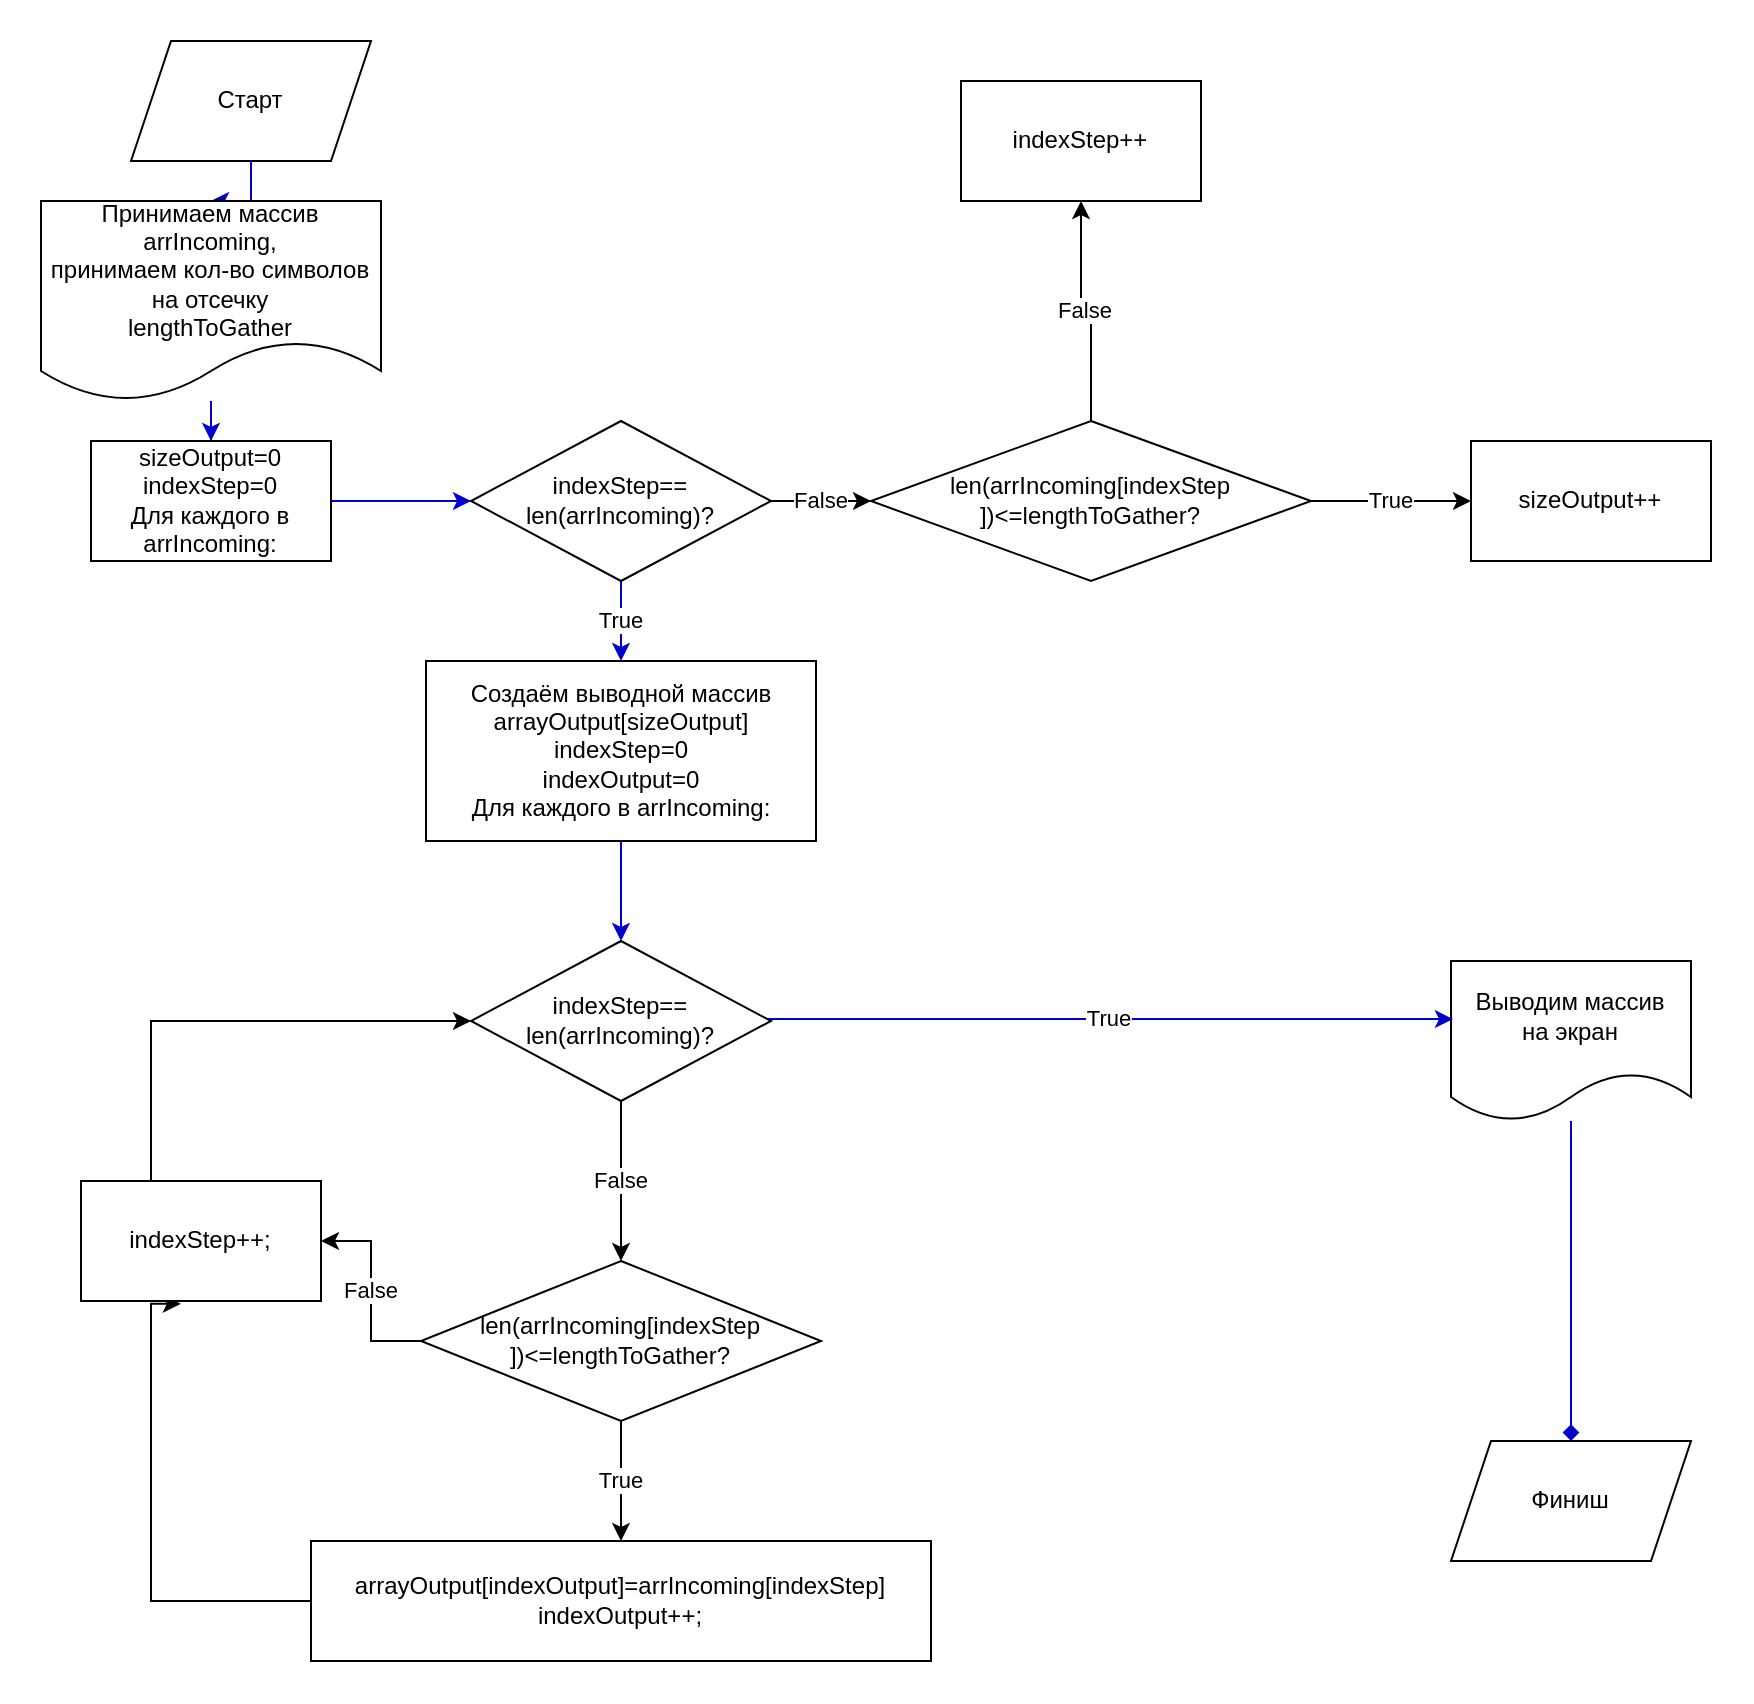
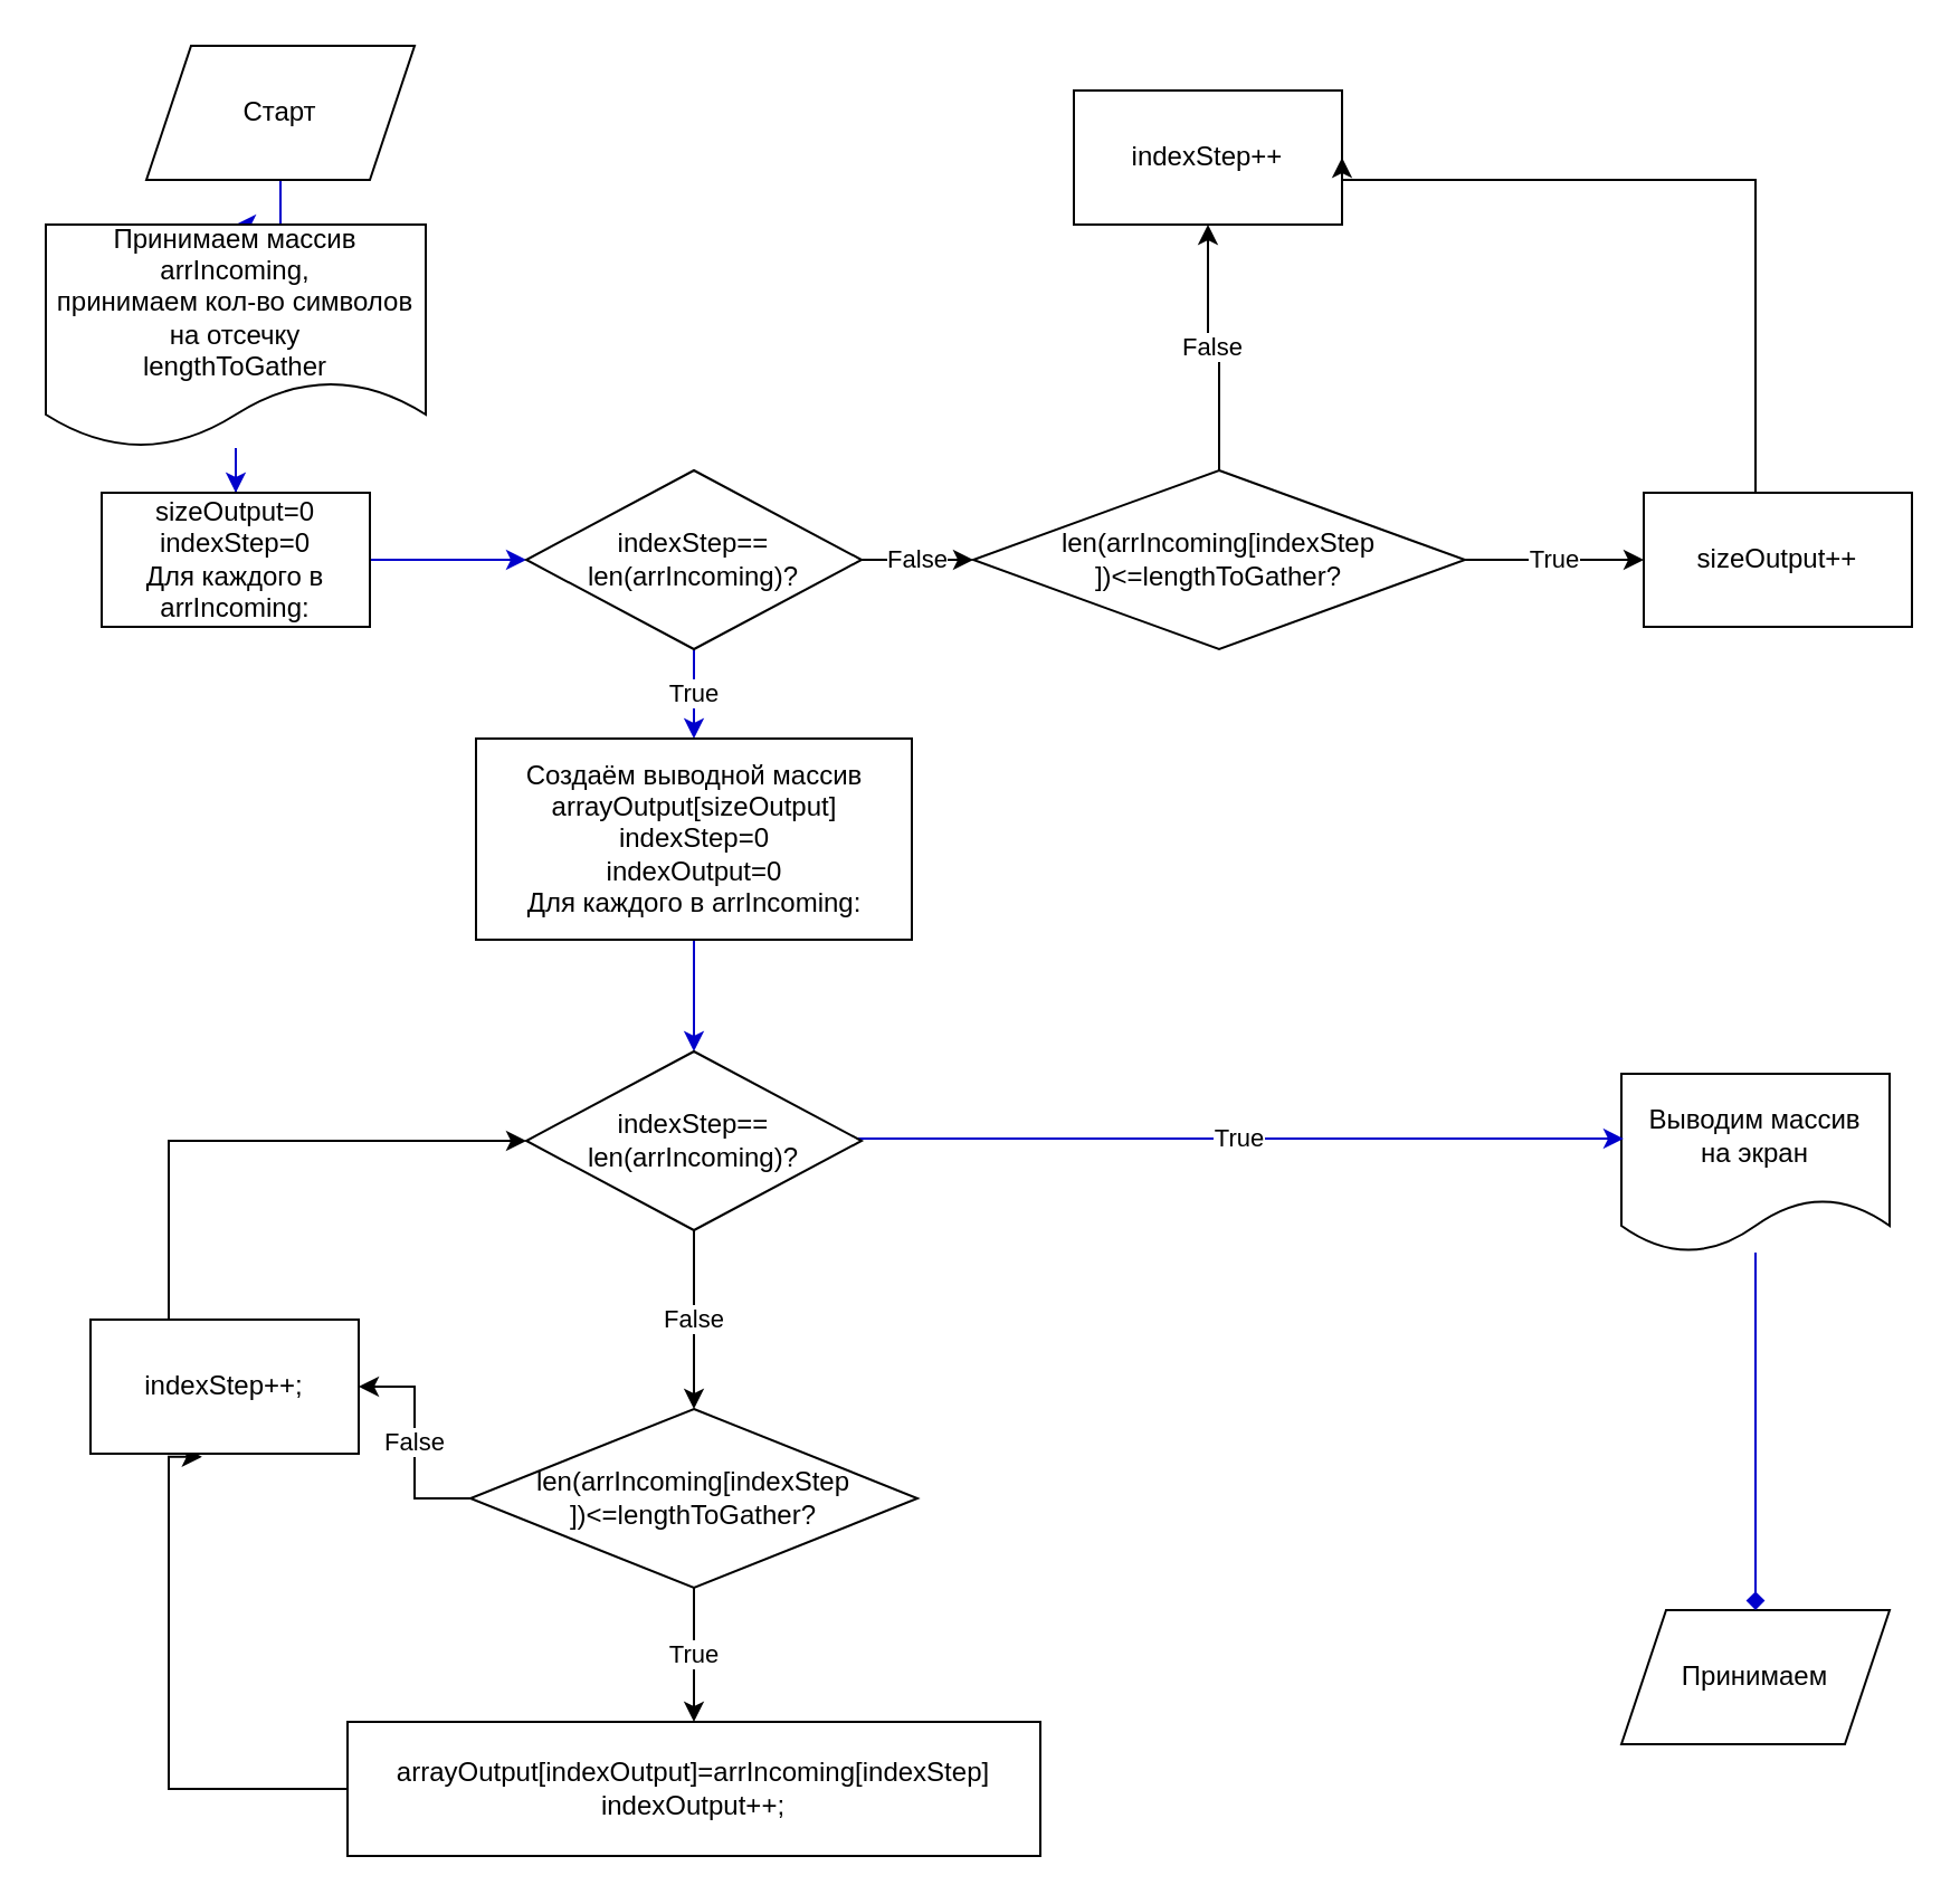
+ <mxCell id="20" style="edgeStyle=orthogonalEdgeStyle;rounded=0;orthogonalLoop=1;jettySize=auto;html=1;entryX=1;entryY=0.5;entryDx=0;entryDy=0;" parent="1" source="21" target="19" edge="1"><mxGeometry relative="1" as="geometry"><mxPoint x="785" y="40" as="targetPoint" /><Array as="points"><mxPoint x="785" y="80" /></Array></mxGeometry></mxCell>
- <mxCell id="4" value="Финиш" style="shape=parallelogram;perimeter=parallelogramPerimeter;whiteSpace=wrap;html=1;fixedSize=1;" parent="1" vertex="1"><mxGeometry x="725" y="720" width="120" height="60" as="geometry" /></mxCell>
+ <mxCell id="4" value="Принимаем" style="shape=parallelogram;perimeter=parallelogramPerimeter;whiteSpace=wrap;html=1;fixedSize=1;" parent="1" vertex="1"><mxGeometry x="725" y="720" width="120" height="60" as="geometry" /></mxCell>
